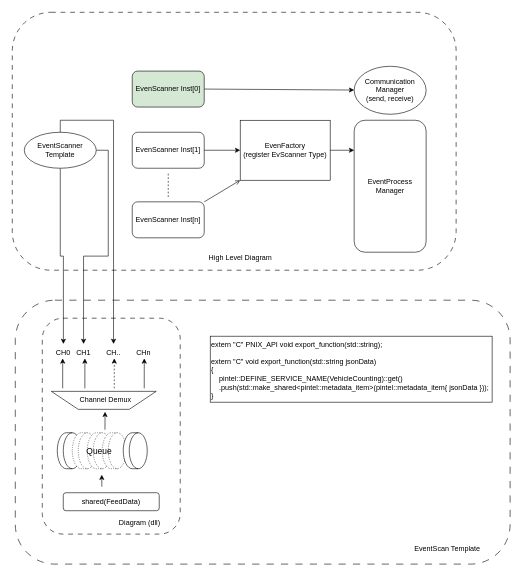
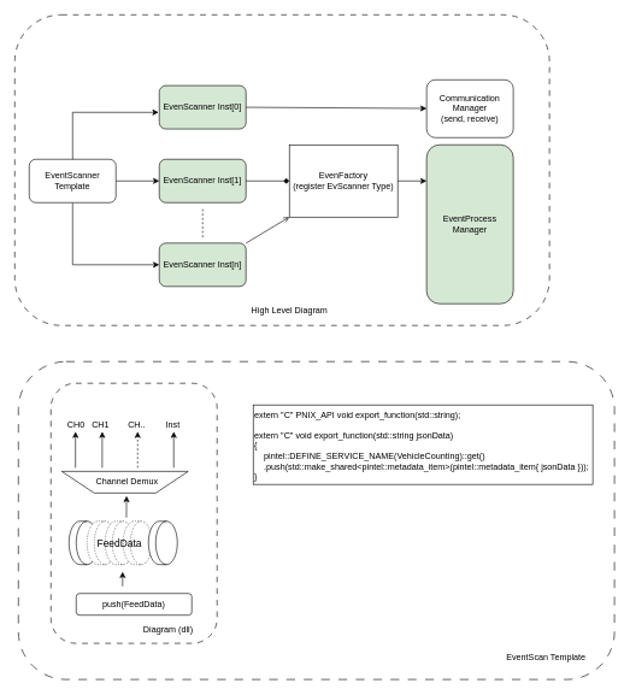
- <mxCell id="19" value="Communication&lt;div&gt;Manager&lt;/div&gt;&lt;div&gt;(send, receive)&lt;/div&gt;" style="ellipse;whiteSpace=wrap;html=1;" parent="1" vertex="1"><mxGeometry x="590" y="110" width="120" height="80" as="geometry" /></mxCell>
+ <mxCell id="19" value="Communication&lt;div&gt;Manager&lt;/div&gt;&lt;div&gt;(send, receive)&lt;/div&gt;" style="rounded=1;whiteSpace=wrap;html=1;" parent="1" vertex="1"><mxGeometry x="590" y="110" width="120" height="80" as="geometry" /></mxCell>
- <mxCell id="7" value="EventScanner Template" style="ellipse;whiteSpace=wrap;html=1;" parent="1" vertex="1"><mxGeometry x="40" y="220" width="120" height="60" as="geometry" /></mxCell>
+ <mxCell id="7" value="EventScanner Template" style="rounded=1;whiteSpace=wrap;html=1;" parent="1" vertex="1"><mxGeometry x="40" y="220" width="120" height="60" as="geometry" /></mxCell>
- <mxCell id="9" value="EvenScanner Inst[1]" style="rounded=1;whiteSpace=wrap;html=1;" parent="1" vertex="1"><mxGeometry x="220" y="220" width="120" height="60" as="geometry" /></mxCell>
+ <mxCell id="9" value="EvenScanner Inst[1]" style="rounded=1;whiteSpace=wrap;html=1;fillColor=#d5e8d4;" parent="1" vertex="1"><mxGeometry x="220" y="220" width="120" height="60" as="geometry" /></mxCell>
- <mxCell id="14" value="" style="endArrow=classic;html=1;rounded=0;exitX=1;exitY=0.5;exitDx=0;exitDy=0;entryX=0;entryY=0.5;entryDx=0;entryDy=0;" parent="1" source="9" target="11" edge="1"><mxGeometry width="50" height="50" relative="1" as="geometry"><mxPoint x="400" y="310" as="sourcePoint" /><mxPoint x="450" y="260" as="targetPoint" /></mxGeometry></mxCell>
+ <mxCell id="14" value="" style="endArrow=diamond;html=1;rounded=0;exitX=1;exitY=0.5;exitDx=0;exitDy=0;entryX=0;entryY=0.5;entryDx=0;entryDy=0;" parent="1" source="9" target="11" edge="1"><mxGeometry width="50" height="50" relative="1" as="geometry"><mxPoint x="400" y="310" as="sourcePoint" /><mxPoint x="450" y="260" as="targetPoint" /></mxGeometry></mxCell>
- <mxCell id="17" value="EventProcess&lt;div&gt;Manager&lt;/div&gt;" style="rounded=1;whiteSpace=wrap;html=1;" parent="1" vertex="1"><mxGeometry x="590" y="200" width="120" height="220" as="geometry" /></mxCell>
+ <mxCell id="17" value="EventProcess&lt;div&gt;Manager&lt;/div&gt;" style="rounded=1;whiteSpace=wrap;html=1;fillColor=#d5e8d4;" parent="1" vertex="1"><mxGeometry x="590" y="200" width="120" height="220" as="geometry" /></mxCell>
- <mxCell id="10" value="EvenScanner Inst[n]" style="rounded=1;whiteSpace=wrap;html=1;" parent="1" vertex="1"><mxGeometry x="220" y="336" width="120" height="60" as="geometry" /></mxCell>
+ <mxCell id="10" value="EvenScanner Inst[n]" style="rounded=1;whiteSpace=wrap;html=1;fillColor=#d5e8d4;" parent="1" vertex="1"><mxGeometry x="220" y="336" width="120" height="60" as="geometry" /></mxCell>
- <mxCell id="13" style="edgeStyle=orthogonalEdgeStyle;rounded=0;orthogonalLoop=1;jettySize=auto;html=1;exitX=0.5;exitY=0;exitDx=0;exitDy=0;" parent="1" source="7" target="41" edge="1"><mxGeometry relative="1" as="geometry" /></mxCell>
+ <mxCell id="13" style="edgeStyle=orthogonalEdgeStyle;rounded=0;orthogonalLoop=1;jettySize=auto;html=1;exitX=0.5;exitY=0;exitDx=0;exitDy=0;entryX=-0.008;entryY=0.617;entryDx=0;entryDy=0;entryPerimeter=0;" parent="1" source="7" target="8" edge="1"><mxGeometry relative="1" as="geometry" /></mxCell>
- <mxCell id="6" style="edgeStyle=orthogonalEdgeStyle;rounded=0;orthogonalLoop=1;jettySize=auto;html=1;exitX=0.5;exitY=1;exitDx=0;exitDy=0;" parent="1" source="7" target="39" edge="1"><mxGeometry relative="1" as="geometry" /></mxCell>
+ <mxCell id="6" style="edgeStyle=orthogonalEdgeStyle;rounded=0;orthogonalLoop=1;jettySize=auto;html=1;exitX=0.5;exitY=1;exitDx=0;exitDy=0;entryX=0;entryY=0.5;entryDx=0;entryDy=0;" parent="1" source="7" target="10" edge="1"><mxGeometry relative="1" as="geometry" /></mxCell>
- <mxCell id="5" style="edgeStyle=orthogonalEdgeStyle;rounded=0;orthogonalLoop=1;jettySize=auto;html=1;exitX=1;exitY=0.5;exitDx=0;exitDy=0;" parent="1" source="7" target="40" edge="1"><mxGeometry relative="1" as="geometry" /></mxCell>
+ <mxCell id="5" style="edgeStyle=orthogonalEdgeStyle;rounded=0;orthogonalLoop=1;jettySize=auto;html=1;exitX=1;exitY=0.5;exitDx=0;exitDy=0;entryX=0;entryY=0.5;entryDx=0;entryDy=0;" parent="1" source="7" target="9" edge="1"><mxGeometry relative="1" as="geometry" /></mxCell>
- <mxCell id="42" value="CHn" style="rounded=1;whiteSpace=wrap;html=1;fillColor=none;strokeColor=none;" parent="1" vertex="1"><mxGeometry x="220" y="573" width="37.6" height="30" as="geometry" /></mxCell>
+ <mxCell id="42" value="Inst" style="rounded=1;whiteSpace=wrap;html=1;fillColor=none;strokeColor=none;" parent="1" vertex="1"><mxGeometry x="220" y="573" width="37.6" height="30" as="geometry" /></mxCell>
- <mxCell id="30" value="&lt;font style=&quot;font-size: 14px;&quot;&gt;Queue&lt;/font&gt;" style="rounded=1;whiteSpace=wrap;html=1;fillColor=none;strokeColor=none;" parent="1" vertex="1"><mxGeometry x="95" y="737" width="140" height="30" as="geometry" /></mxCell>
+ <mxCell id="30" value="&lt;font style=&quot;font-size: 14px;&quot;&gt;FeedData&lt;/font&gt;" style="rounded=1;whiteSpace=wrap;html=1;fillColor=none;strokeColor=none;" parent="1" vertex="1"><mxGeometry x="95" y="737" width="140" height="30" as="geometry" /></mxCell>
- <mxCell id="24" value="shared(FeedData)" style="rounded=1;whiteSpace=wrap;html=1;fillColor=default;strokeColor=default;" parent="1" vertex="1"><mxGeometry x="105" y="821" width="160" height="30" as="geometry" /></mxCell>
+ <mxCell id="24" value="push(FeedData)" style="rounded=1;whiteSpace=wrap;html=1;fillColor=default;strokeColor=default;" parent="1" vertex="1"><mxGeometry x="105" y="821" width="160" height="30" as="geometry" /></mxCell>
- <mxCell id="20" value="EventScan Template" style="text;html=1;align=center;verticalAlign=middle;resizable=0;points=[];autosize=1;strokeColor=none;fillColor=none;" parent="1" vertex="1"><mxGeometry x="680" y="900" width="130" height="30" as="geometry" /></mxCell>
+ <mxCell id="20" value="EventScan Template" style="text;html=1;align=center;verticalAlign=middle;resizable=0;points=[];autosize=1;strokeColor=none;fillColor=none;" parent="1" vertex="1"><mxGeometry x="690" y="895" width="130" height="30" as="geometry" /></mxCell>
